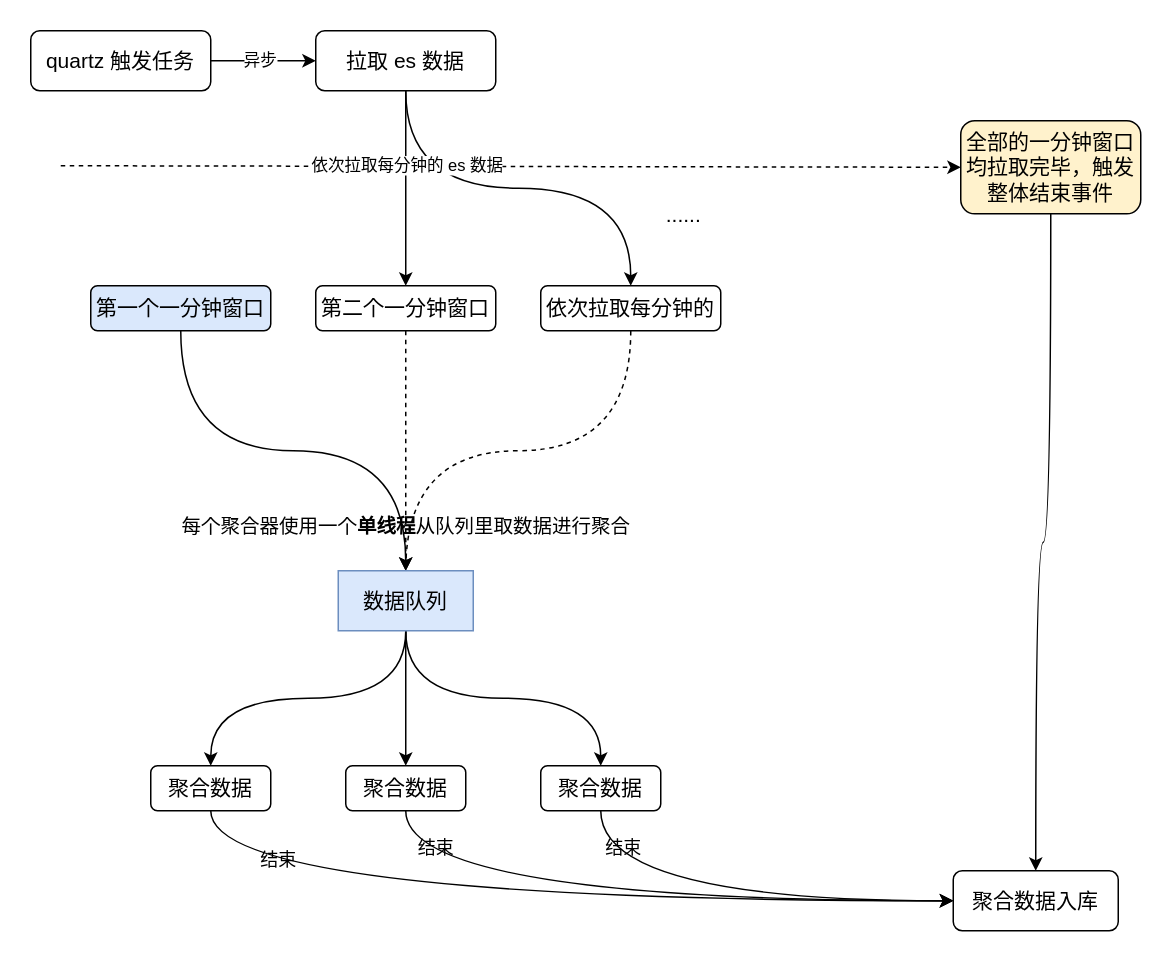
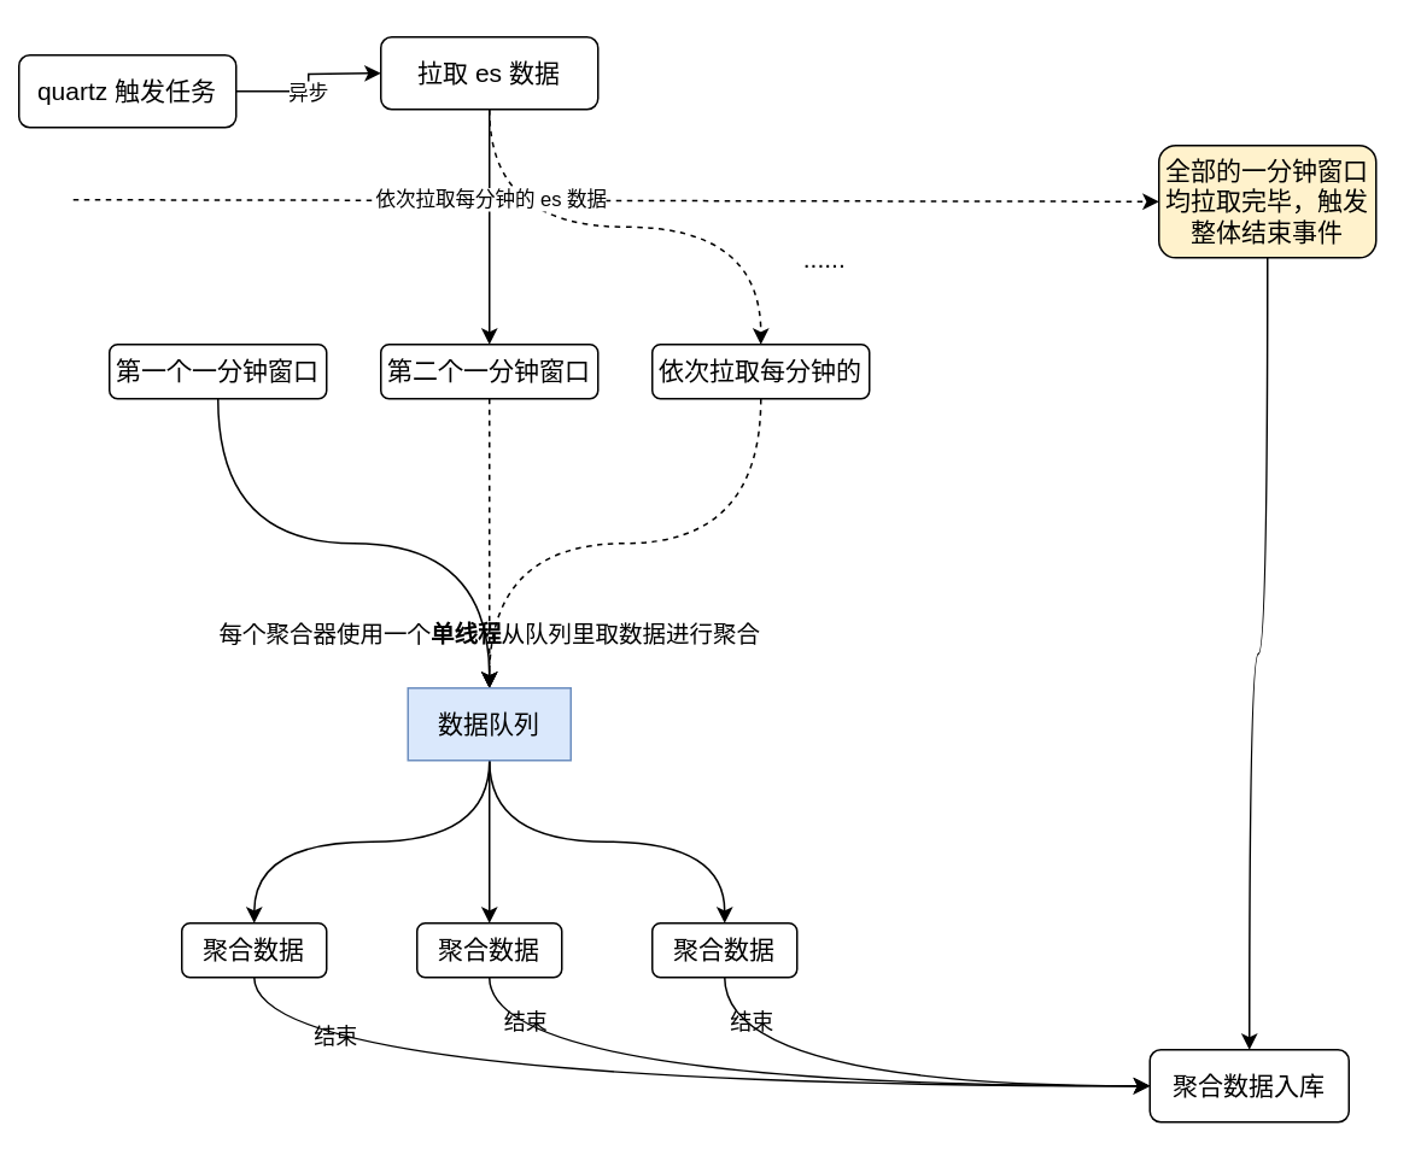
- <mxCell id="4" value="&lt;span style=&quot;font-size: 14px; text-wrap-mode: nowrap;&quot;&gt;quartz 触发任务&lt;/span&gt;" style="rounded=1;whiteSpace=wrap;html=1;" vertex="1" parent="1"><mxGeometry x="20" y="20" width="120" height="40" as="geometry" /></mxCell>
+ <mxCell id="4" value="&lt;span style=&quot;font-size: 14px; text-wrap-mode: nowrap;&quot;&gt;quartz 触发任务&lt;/span&gt;" style="rounded=1;whiteSpace=wrap;html=1;" vertex="1" parent="1"><mxGeometry x="10" y="30" width="120" height="40" as="geometry" /></mxCell>
- <mxCell id="6" style="edgeStyle=orthogonalEdgeStyle;rounded=0;orthogonalLoop=1;jettySize=auto;html=1;exitX=0.5;exitY=1;exitDx=0;exitDy=0;entryX=0.5;entryY=0;entryDx=0;entryDy=0;curved=1;" edge="1" parent="1" source="7" target="15"><mxGeometry relative="1" as="geometry" /></mxCell>
+ <mxCell id="6" style="edgeStyle=orthogonalEdgeStyle;rounded=0;orthogonalLoop=1;jettySize=auto;html=1;exitX=0.5;exitY=1;exitDx=0;exitDy=0;entryX=0.5;entryY=0;entryDx=0;entryDy=0;curved=1;dashed=1;" edge="1" parent="1" source="7" target="15"><mxGeometry relative="1" as="geometry" /></mxCell>
- <mxCell id="13" value="第一个一分钟窗口" style="whiteSpace=wrap;html=1;fontSize=14;rounded=1;fillColor=#dae8fc;" vertex="1" parent="1"><mxGeometry x="60" y="190" width="120" height="30" as="geometry" /></mxCell>
+ <mxCell id="13" value="第一个一分钟窗口" style="whiteSpace=wrap;html=1;fontSize=14;rounded=1;" vertex="1" parent="1"><mxGeometry x="60" y="190" width="120" height="30" as="geometry" /></mxCell>
- <mxCell id="14" style="edgeStyle=orthogonalEdgeStyle;rounded=0;orthogonalLoop=1;jettySize=auto;html=1;entryX=0.5;entryY=0;entryDx=0;entryDy=0;curved=1;dashed=1;exitX=0.5;exitY=1;exitDx=0;exitDy=0;endArrow=none;" edge="1" parent="1" source="15" target="23"><mxGeometry relative="1" as="geometry" /></mxCell>
+ <mxCell id="14" style="edgeStyle=orthogonalEdgeStyle;rounded=0;orthogonalLoop=1;jettySize=auto;html=1;entryX=0.5;entryY=0;entryDx=0;entryDy=0;curved=1;dashed=1;exitX=0.5;exitY=1;exitDx=0;exitDy=0;" edge="1" parent="1" source="15" target="23"><mxGeometry relative="1" as="geometry" /></mxCell>
